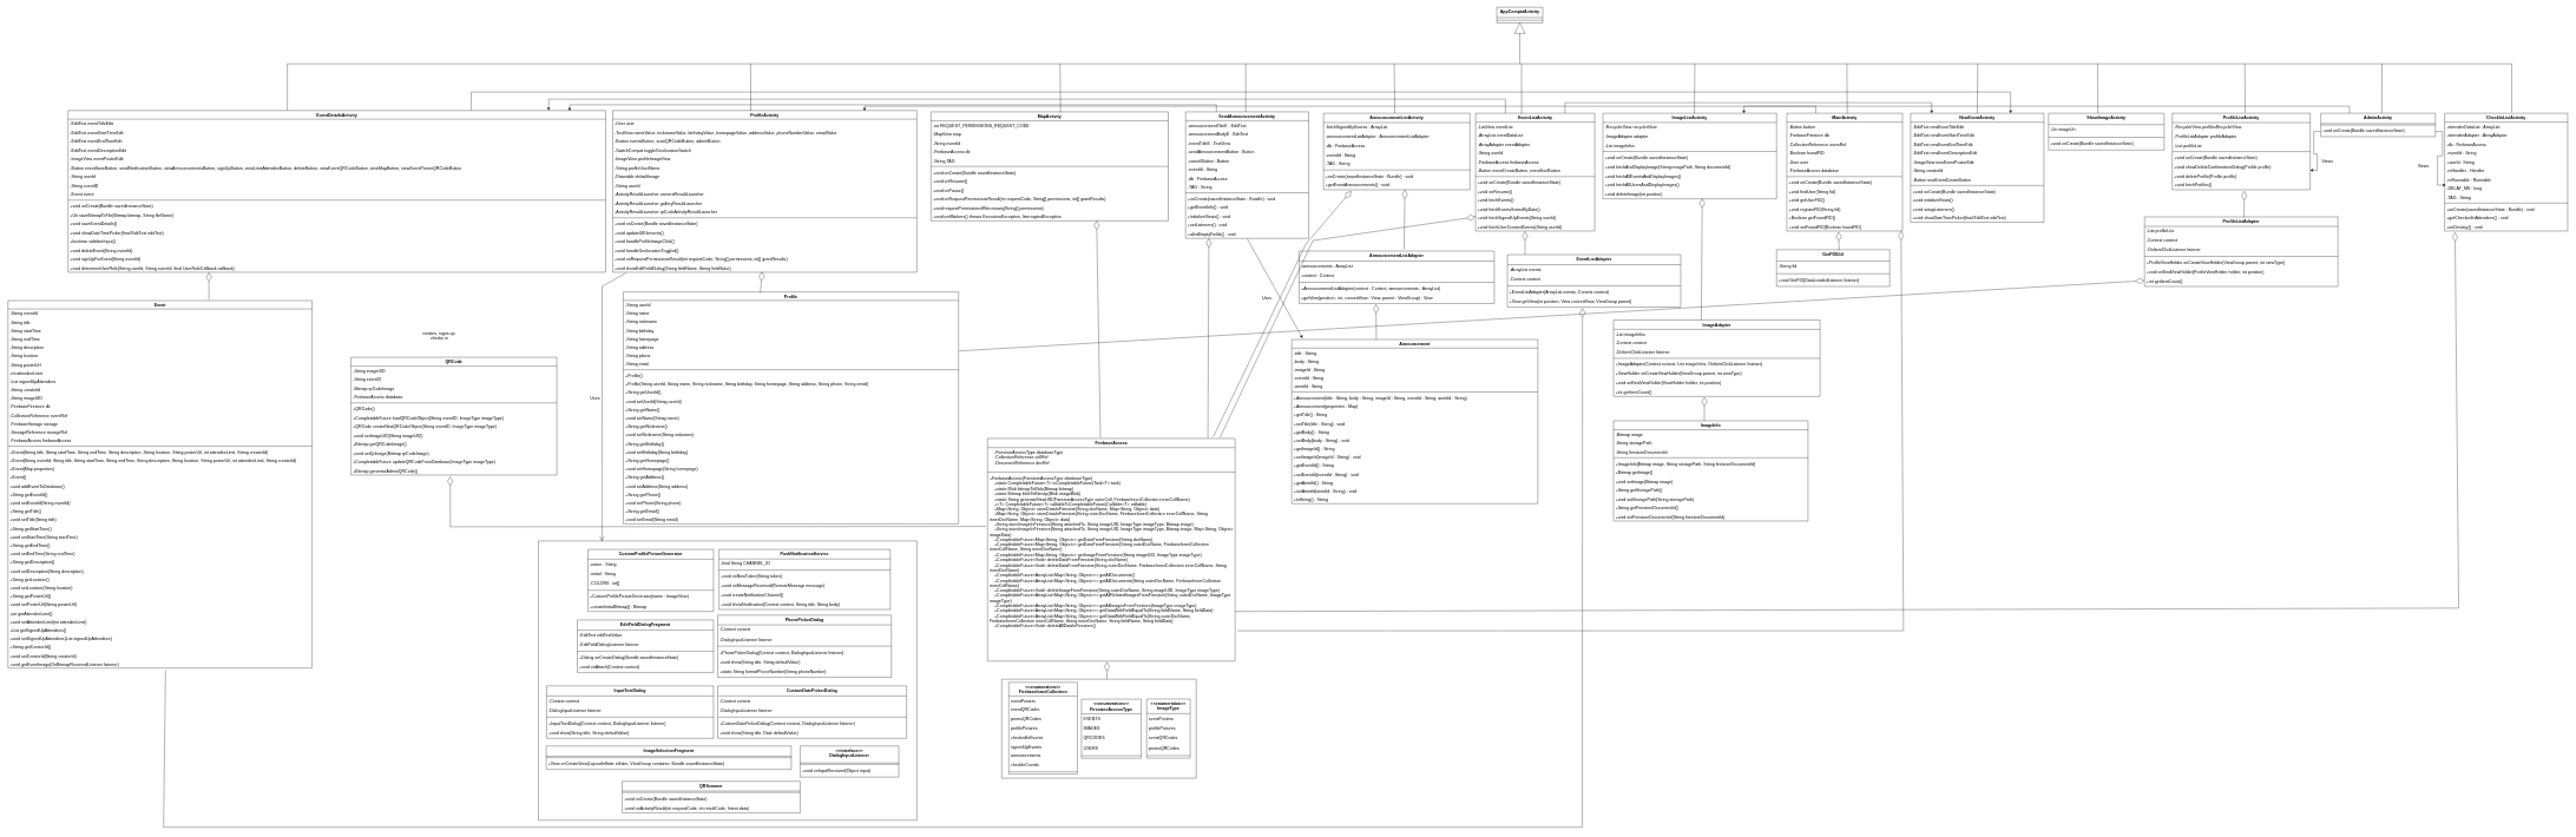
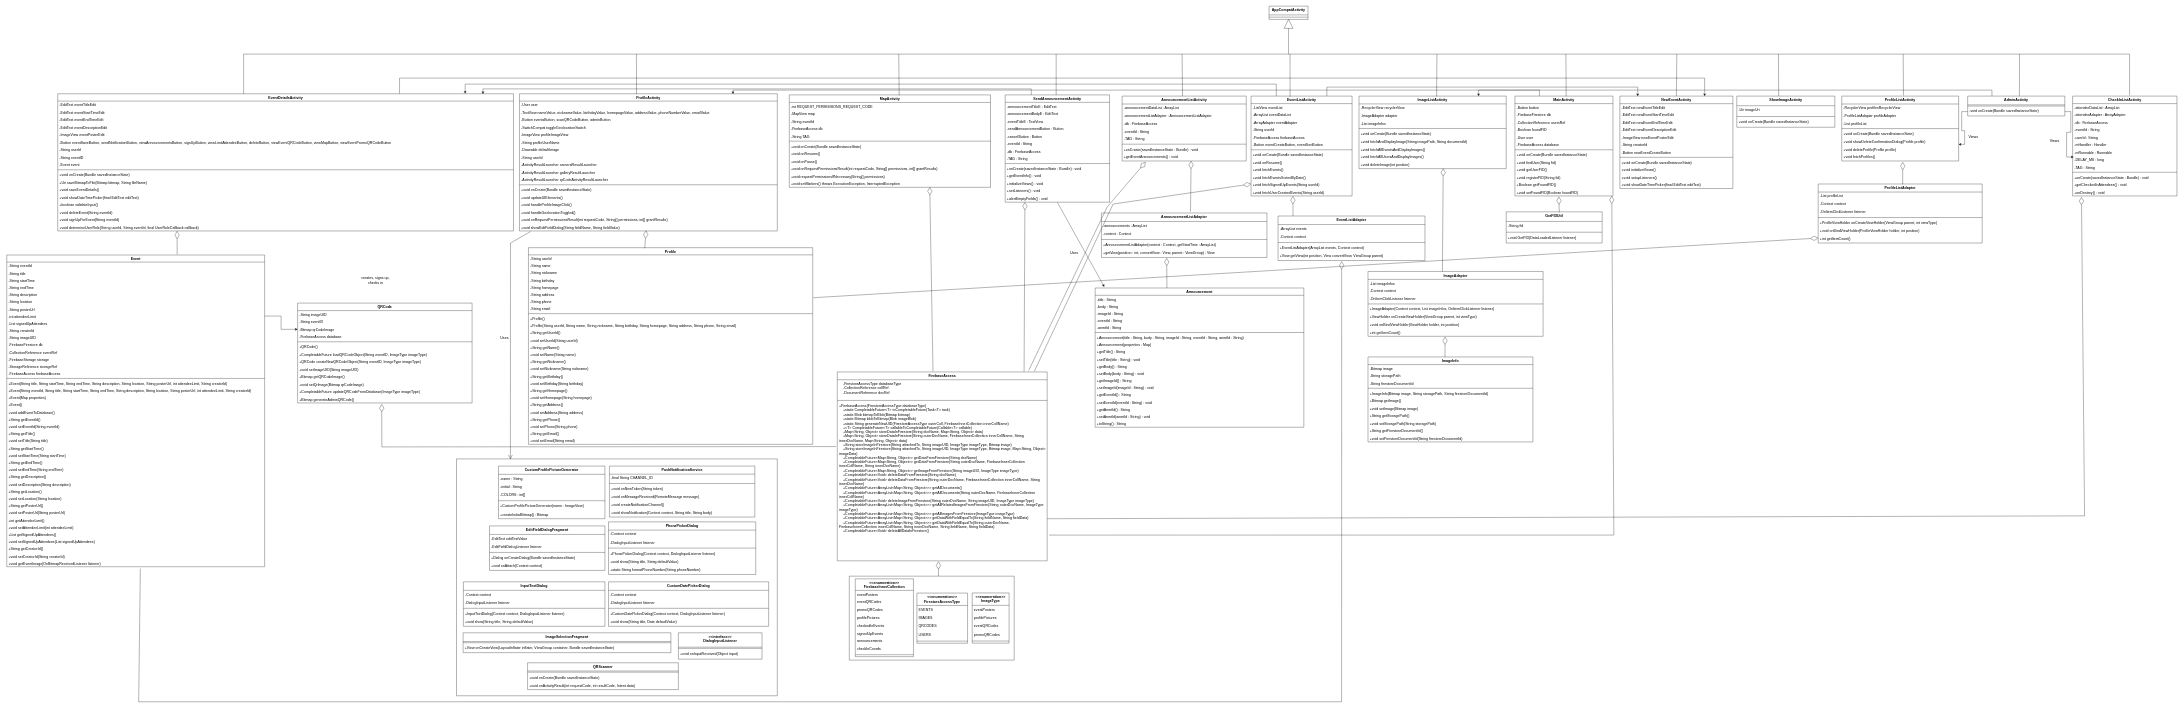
- <mxCell id="339" value="-fetchSignedUpEvents : ArrayList" style="text;strokeColor=none;fillColor=none;align=left;verticalAlign=top;spacingLeft=4;spacingRight=4;overflow=hidden;rotatable=0;points=[[0,0.5],[1,0.5]];portConstraint=eastwest;" vertex="1" parent="338"><mxGeometry y="26.375" width="414" height="26" as="geometry" /></mxCell>
+ <mxCell id="339" value="-announcementDataList : ArrayList" style="text;strokeColor=none;fillColor=none;align=left;verticalAlign=top;spacingLeft=4;spacingRight=4;overflow=hidden;rotatable=0;points=[[0,0.5],[1,0.5]];portConstraint=eastwest;" vertex="1" parent="338"><mxGeometry y="26.375" width="414" height="26" as="geometry" /></mxCell>
- <mxCell id="351" value="+AnnouncementListAdapter(context : Context, announcements : ArrayList)" style="text;strokeColor=none;fillColor=none;align=left;verticalAlign=top;spacingLeft=4;spacingRight=4;overflow=hidden;rotatable=0;points=[[0,0.5],[1,0.5]];portConstraint=eastwest;" vertex="1" parent="347"><mxGeometry y="92.4" width="552" height="28" as="geometry" /></mxCell>
+ <mxCell id="351" value="+AnnouncementListAdapter(context : Context, getStartTime : ArrayList)" style="text;strokeColor=none;fillColor=none;align=left;verticalAlign=top;spacingLeft=4;spacingRight=4;overflow=hidden;rotatable=0;points=[[0,0.5],[1,0.5]];portConstraint=eastwest;" vertex="1" parent="347"><mxGeometry y="92.4" width="552" height="28" as="geometry" /></mxCell>
- <mxCell id="438" value="creates, signs up, checks in" style="text;html=1;align=center;verticalAlign=middle;whiteSpace=wrap;rounded=0;" vertex="1" parent="1"><mxGeometry x="1180" y="935" width="120" height="30" as="geometry" /></mxCell>
+ <mxCell id="438" value="creates, signs up, checks in" style="text;html=1;align=center;verticalAlign=middle;whiteSpace=wrap;rounded=0;" vertex="1" parent="1"><mxGeometry x="1190" y="920" width="120" height="30" as="geometry" /></mxCell>
+ <mxCell id="408" value="" style="edgeStyle=orthogonalEdgeStyle;rounded=0;orthogonalLoop=1;jettySize=auto;exitX=1;exitY=0.5;exitDx=0;exitDy=0;entryX=0;entryY=0.5;entryDx=0;entryDy=0;html=1;" edge="1" parent="1" source="71" target="279"><mxGeometry relative="1" as="geometry" /></mxCell>
